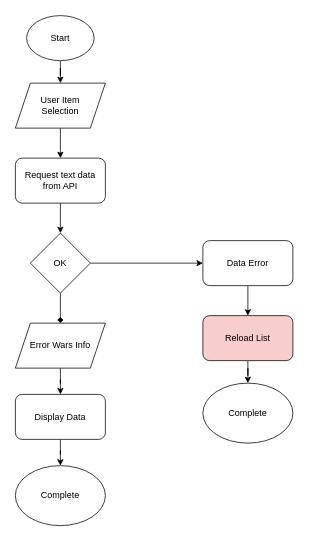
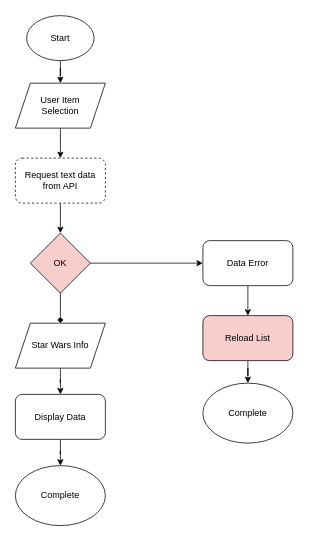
- <mxCell id="7" value="Request text data&lt;br&gt;from API" style="rounded=1;whiteSpace=wrap;html=1;" vertex="1" parent="1"><mxGeometry x="20" y="210" width="120" height="60" as="geometry" /></mxCell>
+ <mxCell id="7" value="Request text data&lt;br&gt;from API" style="rounded=1;whiteSpace=wrap;html=1;dashed=1;" vertex="1" parent="1"><mxGeometry x="20" y="210" width="120" height="60" as="geometry" /></mxCell>
- <mxCell id="10" value="OK" style="rhombus;whiteSpace=wrap;html=1;" vertex="1" parent="1"><mxGeometry x="40" y="310" width="80" height="80" as="geometry" /></mxCell>
+ <mxCell id="10" value="OK" style="rhombus;whiteSpace=wrap;html=1;fillColor=#f8cecc;" vertex="1" parent="1"><mxGeometry x="40" y="310" width="80" height="80" as="geometry" /></mxCell>
- <mxCell id="17" value="Error Wars Info" style="shape=parallelogram;perimeter=parallelogramPerimeter;whiteSpace=wrap;html=1;fixedSize=1;" vertex="1" parent="1"><mxGeometry x="20" y="430" width="120" height="60" as="geometry" /></mxCell>
+ <mxCell id="17" value="Star Wars Info" style="shape=parallelogram;perimeter=parallelogramPerimeter;whiteSpace=wrap;html=1;fixedSize=1;" vertex="1" parent="1"><mxGeometry x="20" y="430" width="120" height="60" as="geometry" /></mxCell>
